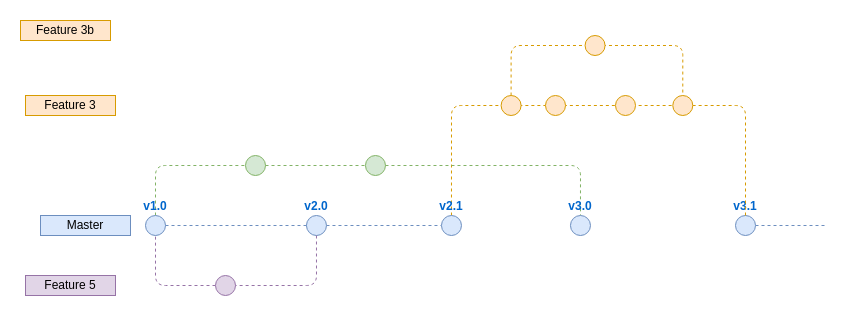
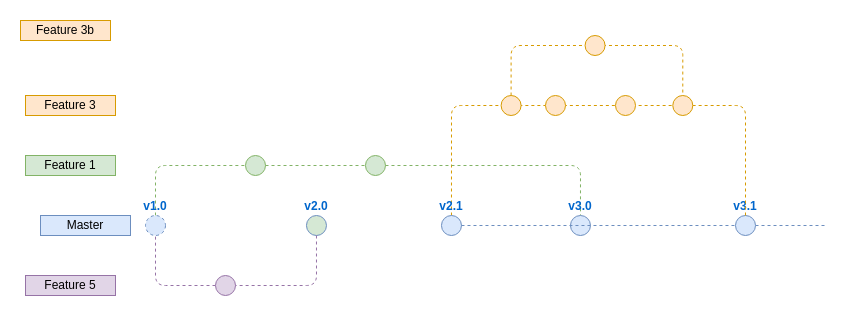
+ <mxCell id="9" value="Feature 1" style="text;html=1;strokeColor=#82b366;fillColor=#d5e8d4;align=center;verticalAlign=middle;whiteSpace=wrap;rounded=0;" parent="1" vertex="1"><mxGeometry x="25" y="155" width="90" height="20" as="geometry" /></mxCell>
- <mxCell id="6" value="v1.0" style="ellipse;whiteSpace=wrap;html=1;aspect=fixed;fillColor=#dae8fc;strokeColor=#6c8ebf;fontStyle=1;labelPosition=center;verticalLabelPosition=top;align=center;verticalAlign=bottom;fontColor=#0066CC;" parent="1" vertex="1"><mxGeometry x="145" y="215" width="20" height="20" as="geometry" /></mxCell>
+ <mxCell id="6" value="v1.0" style="ellipse;whiteSpace=wrap;html=1;aspect=fixed;fillColor=#dae8fc;strokeColor=#6c8ebf;fontStyle=1;labelPosition=center;verticalLabelPosition=top;align=center;verticalAlign=bottom;fontColor=#0066CC;dashed=1;" parent="1" vertex="1"><mxGeometry x="145" y="215" width="20" height="20" as="geometry" /></mxCell>
- <mxCell id="14" value="" style="endArrow=none;dashed=1;html=1;fillColor=#dae8fc;strokeColor=#6c8ebf;" parent="1" source="6" target="13" edge="1"><mxGeometry width="50" height="50" relative="1" as="geometry"><mxPoint x="165" y="225" as="sourcePoint" /><mxPoint x="805" y="225" as="targetPoint" /><Array as="points" /></mxGeometry></mxCell>
- <mxCell id="13" value="v2.0" style="ellipse;whiteSpace=wrap;html=1;aspect=fixed;fillColor=#dae8fc;strokeColor=#6c8ebf;fontStyle=1;labelPosition=center;verticalLabelPosition=top;align=center;verticalAlign=bottom;fontColor=#0066CC;" parent="1" vertex="1"><mxGeometry x="305.97" y="215" width="20" height="20" as="geometry" /></mxCell>
+ <mxCell id="13" value="v2.0" style="ellipse;whiteSpace=wrap;html=1;aspect=fixed;fillColor=#d5e8d4;strokeColor=#6c8ebf;fontStyle=1;labelPosition=center;verticalLabelPosition=top;align=center;verticalAlign=bottom;fontColor=#0066CC;" parent="1" vertex="1"><mxGeometry x="305.97" y="215" width="20" height="20" as="geometry" /></mxCell>
- <mxCell id="7" value="" style="endArrow=none;dashed=1;html=1;fillColor=#dae8fc;strokeColor=#6c8ebf;" parent="1" source="13" target="19" edge="1"><mxGeometry width="50" height="50" relative="1" as="geometry"><mxPoint x="165" y="225" as="sourcePoint" /><mxPoint x="815" y="225" as="targetPoint" /></mxGeometry></mxCell>
+ <mxCell id="24" value="" style="endArrow=none;dashed=1;html=1;fillColor=#dae8fc;strokeColor=#6c8ebf;" edge="1" parent="1" source="19" target="23"><mxGeometry width="50" height="50" relative="1" as="geometry"><mxPoint x="460.97" y="225" as="sourcePoint" /><mxPoint x="935" y="225" as="targetPoint" /></mxGeometry></mxCell>
